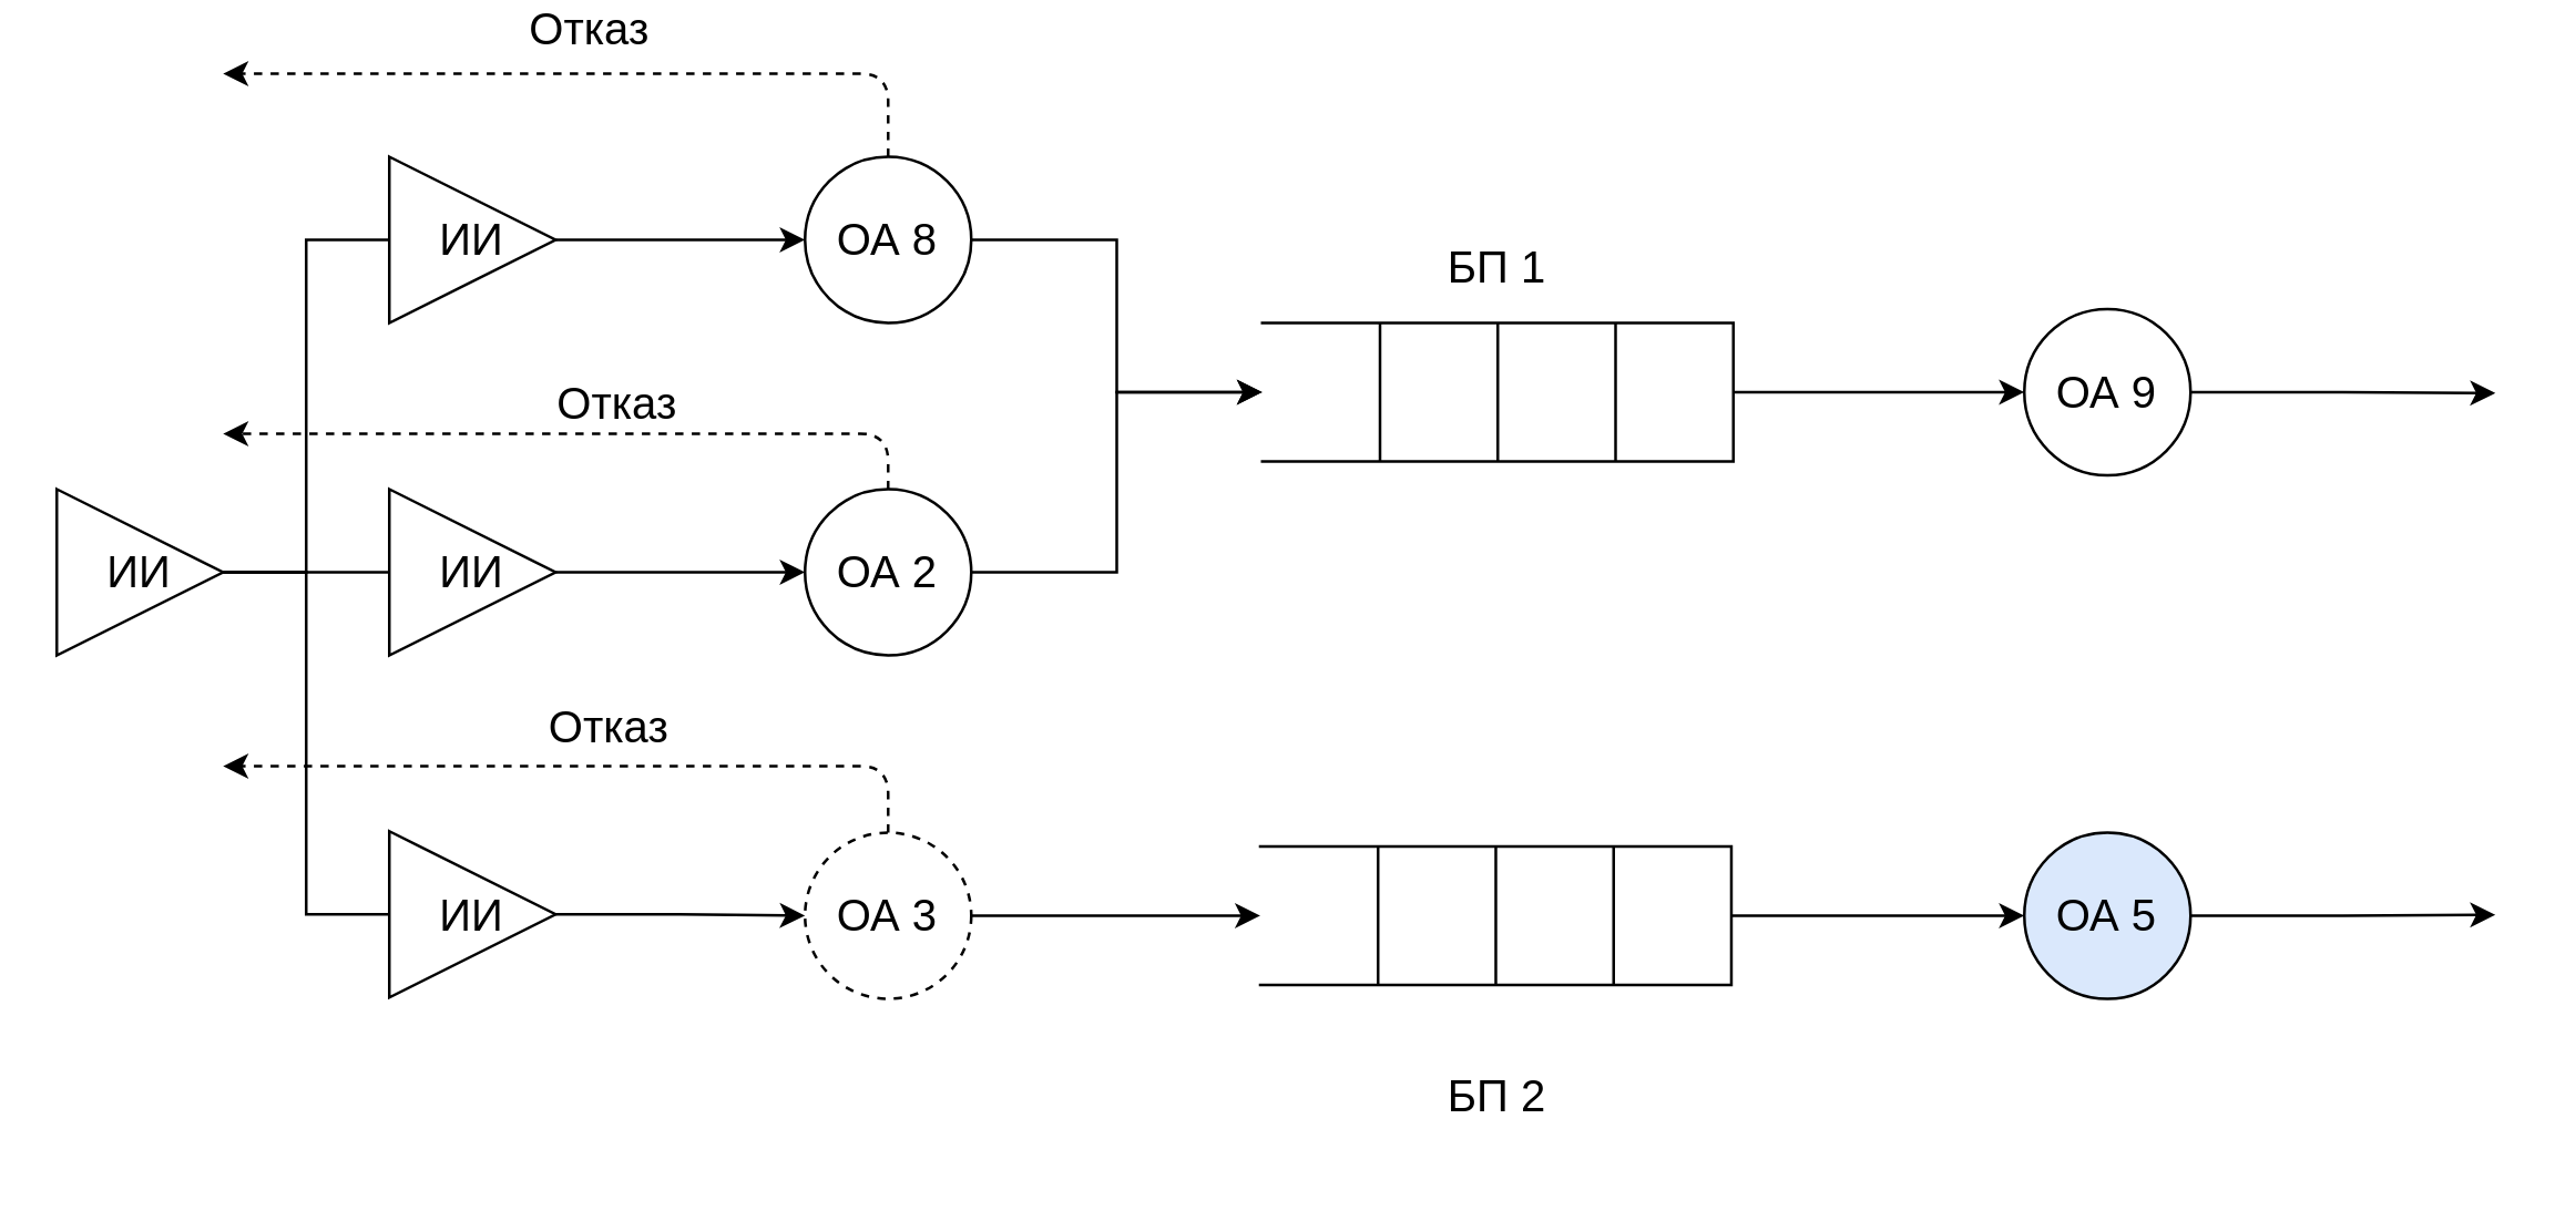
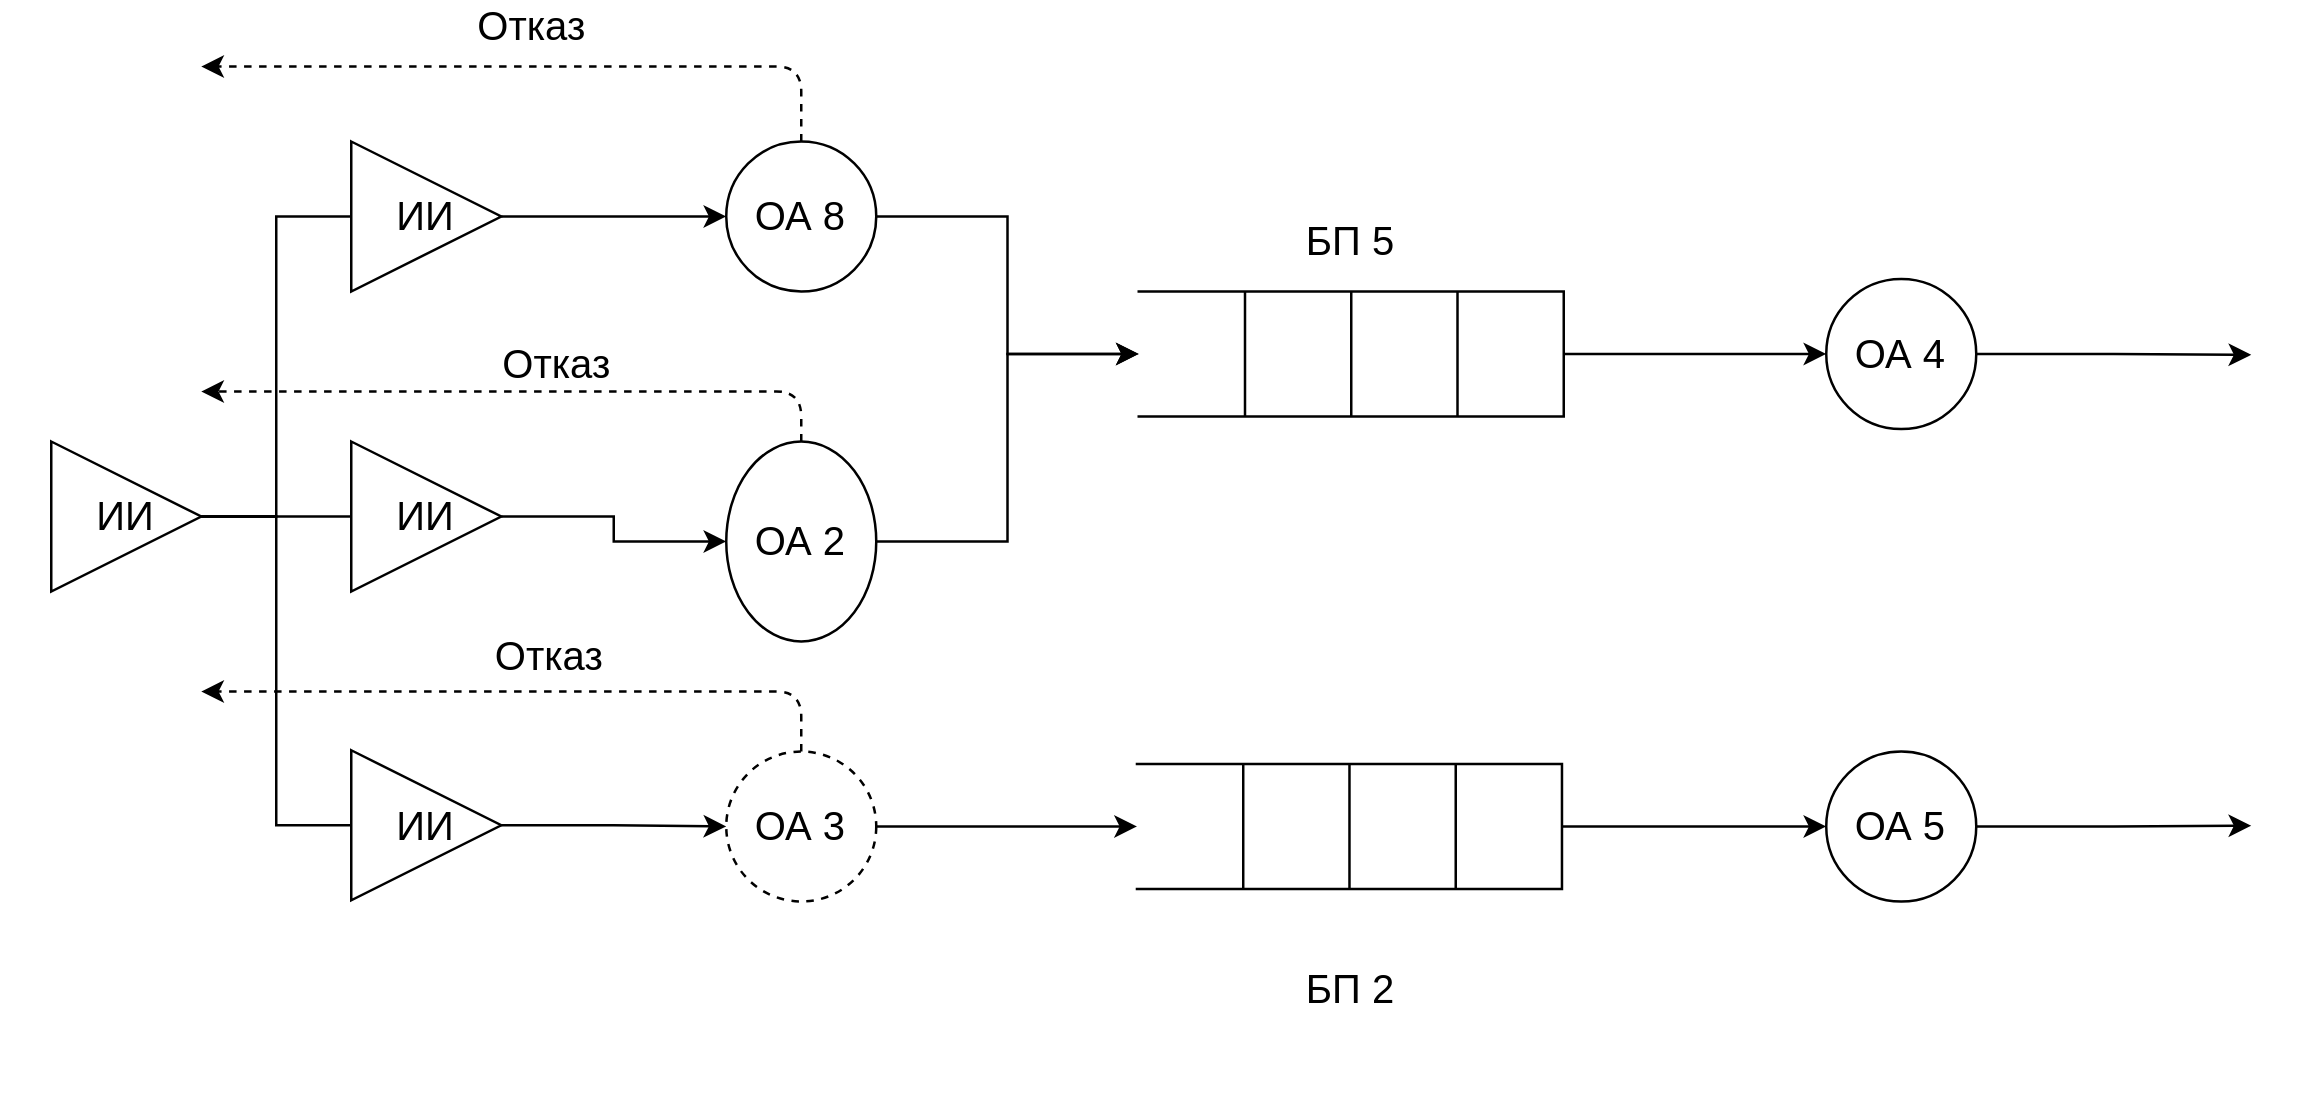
- <mxCell id="32" value="БП 1" style="text;html=1;strokeColor=none;fillColor=none;align=center;verticalAlign=middle;whiteSpace=wrap;rounded=0;fontSize=16;" vertex="1" parent="1"><mxGeometry x="520" y="80" width="40" height="20" as="geometry" /></mxCell>
+ <mxCell id="32" value="БП 5" style="text;html=1;strokeColor=none;fillColor=none;align=center;verticalAlign=middle;whiteSpace=wrap;rounded=0;fontSize=16;" vertex="1" parent="1"><mxGeometry x="520" y="80" width="40" height="20" as="geometry" /></mxCell>
- <mxCell id="29" value="ОА 9" style="ellipse;whiteSpace=wrap;html=1;aspect=fixed;fontSize=16;" vertex="1" parent="1"><mxGeometry x="730" y="105" width="60" height="60" as="geometry" /></mxCell>
+ <mxCell id="29" value="ОА 4" style="ellipse;whiteSpace=wrap;html=1;aspect=fixed;fontSize=16;" vertex="1" parent="1"><mxGeometry x="730" y="105" width="60" height="60" as="geometry" /></mxCell>
- <mxCell id="15" value="ОА 2" style="ellipse;whiteSpace=wrap;html=1;aspect=fixed;fontSize=16;" vertex="1" parent="1"><mxGeometry x="290" y="170" width="60" height="60" as="geometry" /></mxCell>
+ <mxCell id="15" value="ОА 2" style="ellipse;whiteSpace=wrap;html=1;aspect=fixed;fontSize=16;" vertex="1" parent="1"><mxGeometry x="290" y="170" width="60" height="80" as="geometry" /></mxCell>
- <mxCell id="31" value="ОА 5" style="ellipse;whiteSpace=wrap;html=1;aspect=fixed;fontSize=16;fillColor=#dae8fc;" vertex="1" parent="1"><mxGeometry x="730" y="294" width="60" height="60" as="geometry" /></mxCell>
+ <mxCell id="31" value="ОА 5" style="ellipse;whiteSpace=wrap;html=1;aspect=fixed;fontSize=16;" vertex="1" parent="1"><mxGeometry x="730" y="294" width="60" height="60" as="geometry" /></mxCell>
